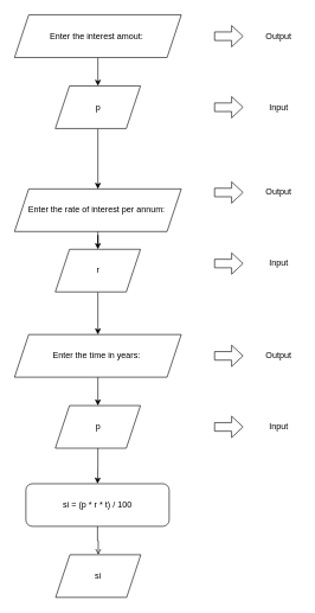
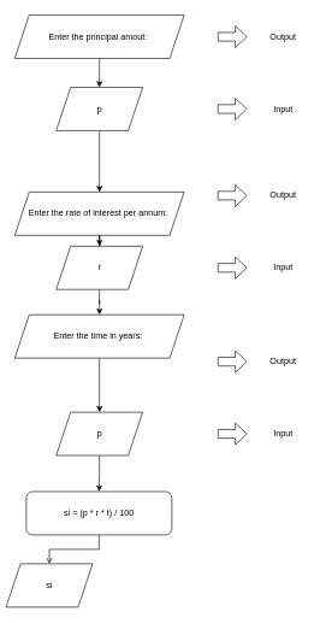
- <mxCell id="3" value="Enter the interest amout:&amp;nbsp;" style="shape=parallelogram;perimeter=parallelogramPerimeter;whiteSpace=wrap;html=1;fixedSize=1;" vertex="1" parent="1"><mxGeometry x="20" y="20" width="235" height="60" as="geometry" /></mxCell>
+ <mxCell id="3" value="Enter the principal amout:&amp;nbsp;" style="shape=parallelogram;perimeter=parallelogramPerimeter;whiteSpace=wrap;html=1;fixedSize=1;" vertex="1" parent="1"><mxGeometry x="20" y="20" width="235" height="60" as="geometry" /></mxCell>
- <mxCell id="15" value="r" style="shape=parallelogram;perimeter=parallelogramPerimeter;whiteSpace=wrap;html=1;fixedSize=1;" vertex="1" parent="1"><mxGeometry x="77.5" y="350" width="120" height="60" as="geometry" /></mxCell>
+ <mxCell id="15" value="r" style="shape=parallelogram;perimeter=parallelogramPerimeter;whiteSpace=wrap;html=1;fixedSize=1;" vertex="1" parent="1"><mxGeometry x="77.5" y="340" width="120" height="60" as="geometry" /></mxCell>
- <mxCell id="19" value="Enter the time in years:&amp;nbsp;" style="shape=parallelogram;perimeter=parallelogramPerimeter;whiteSpace=wrap;html=1;fixedSize=1;" vertex="1" parent="1"><mxGeometry x="20" y="470" width="235" height="60" as="geometry" /></mxCell>
+ <mxCell id="19" value="Enter the time in years:&amp;nbsp;" style="shape=parallelogram;perimeter=parallelogramPerimeter;whiteSpace=wrap;html=1;fixedSize=1;" vertex="1" parent="1"><mxGeometry x="20" y="435" width="235" height="60" as="geometry" /></mxCell>
- <mxCell id="28" value="si" style="shape=parallelogram;perimeter=parallelogramPerimeter;whiteSpace=wrap;html=1;fixedSize=1;" vertex="1" parent="1"><mxGeometry x="78" y="780" width="120" height="60" as="geometry" /></mxCell>
+ <mxCell id="28" value="si" style="shape=parallelogram;perimeter=parallelogramPerimeter;whiteSpace=wrap;html=1;fixedSize=1;" vertex="1" parent="1"><mxGeometry x="8" y="780" width="120" height="60" as="geometry" /></mxCell>
